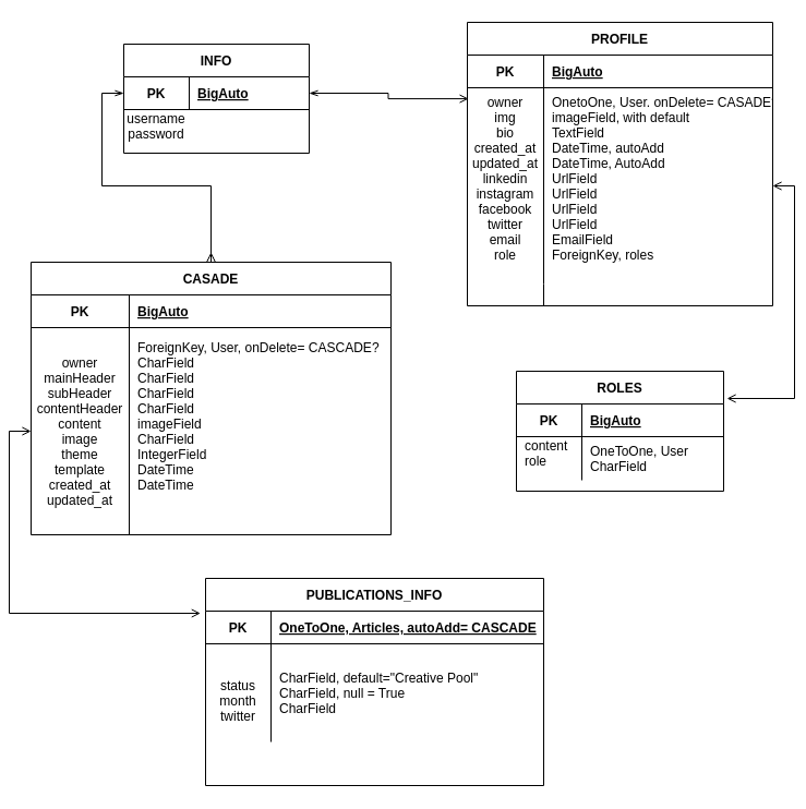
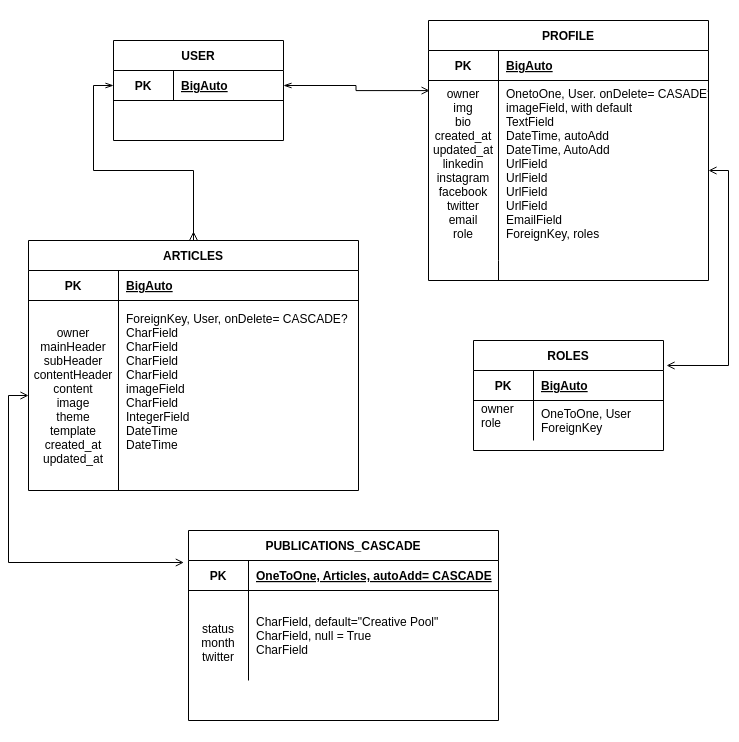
- <mxCell id="2" value="INFO" style="shape=table;startSize=30;container=1;collapsible=1;childLayout=tableLayout;fixedRows=1;rowLines=0;fontStyle=1;align=center;resizeLast=1;" vertex="1" parent="1"><mxGeometry x="105" y="40" width="170" height="100" as="geometry" /></mxCell>
+ <mxCell id="2" value="USER" style="shape=table;startSize=30;container=1;collapsible=1;childLayout=tableLayout;fixedRows=1;rowLines=0;fontStyle=1;align=center;resizeLast=1;" vertex="1" parent="1"><mxGeometry x="105" y="40" width="170" height="100" as="geometry" /></mxCell>
- <mxCell id="7" value="username&#10;password" style="shape=partialRectangle;overflow=hidden;connectable=0;fillColor=none;top=0;left=0;bottom=0;right=0;" vertex="1" parent="6"><mxGeometry width="60" height="30" as="geometry"><mxRectangle width="60" height="30" as="alternateBounds" /></mxGeometry></mxCell>
- <mxCell id="18" value="CASADE" style="shape=table;startSize=30;container=1;collapsible=1;childLayout=tableLayout;fixedRows=1;rowLines=0;fontStyle=1;align=center;resizeLast=1;" vertex="1" parent="1"><mxGeometry x="20" y="240" width="330" height="250" as="geometry" /></mxCell>
+ <mxCell id="18" value="ARTICLES" style="shape=table;startSize=30;container=1;collapsible=1;childLayout=tableLayout;fixedRows=1;rowLines=0;fontStyle=1;align=center;resizeLast=1;" vertex="1" parent="1"><mxGeometry x="20" y="240" width="330" height="250" as="geometry" /></mxCell>
- <mxCell id="32" value="content&#10;role" style="shape=partialRectangle;overflow=hidden;connectable=0;fillColor=none;top=0;left=0;bottom=0;right=0;align=left;spacingLeft=6;" vertex="1" parent="1"><mxGeometry x="465" y="375" width="65" height="80" as="geometry"><mxRectangle width="130" height="80" as="alternateBounds" /></mxGeometry></mxCell>
+ <mxCell id="32" value="owner&#10;role" style="shape=partialRectangle;overflow=hidden;connectable=0;fillColor=none;top=0;left=0;bottom=0;right=0;align=left;spacingLeft=6;" vertex="1" parent="1"><mxGeometry x="465" y="375" width="65" height="80" as="geometry"><mxRectangle width="130" height="80" as="alternateBounds" /></mxGeometry></mxCell>
- <mxCell id="31" value="OneToOne, User&#10;CharField" style="shape=partialRectangle;overflow=hidden;connectable=0;fillColor=none;top=0;left=0;bottom=0;right=0;align=left;spacingLeft=6;" vertex="1" parent="29"><mxGeometry x="60" width="130" height="40" as="geometry"><mxRectangle width="130" height="40" as="alternateBounds" /></mxGeometry></mxCell>
+ <mxCell id="31" value="OneToOne, User&#10;ForeignKey" style="shape=partialRectangle;overflow=hidden;connectable=0;fillColor=none;top=0;left=0;bottom=0;right=0;align=left;spacingLeft=6;" vertex="1" parent="29"><mxGeometry x="60" width="130" height="40" as="geometry"><mxRectangle width="130" height="40" as="alternateBounds" /></mxGeometry></mxCell>
- <mxCell id="36" value="PUBLICATIONS_INFO" style="shape=table;startSize=30;container=1;collapsible=1;childLayout=tableLayout;fixedRows=1;rowLines=0;fontStyle=1;align=center;resizeLast=1;" vertex="1" parent="1"><mxGeometry x="180" y="530" width="310" height="190" as="geometry" /></mxCell>
+ <mxCell id="36" value="PUBLICATIONS_CASCADE" style="shape=table;startSize=30;container=1;collapsible=1;childLayout=tableLayout;fixedRows=1;rowLines=0;fontStyle=1;align=center;resizeLast=1;" vertex="1" parent="1"><mxGeometry x="180" y="530" width="310" height="190" as="geometry" /></mxCell>
